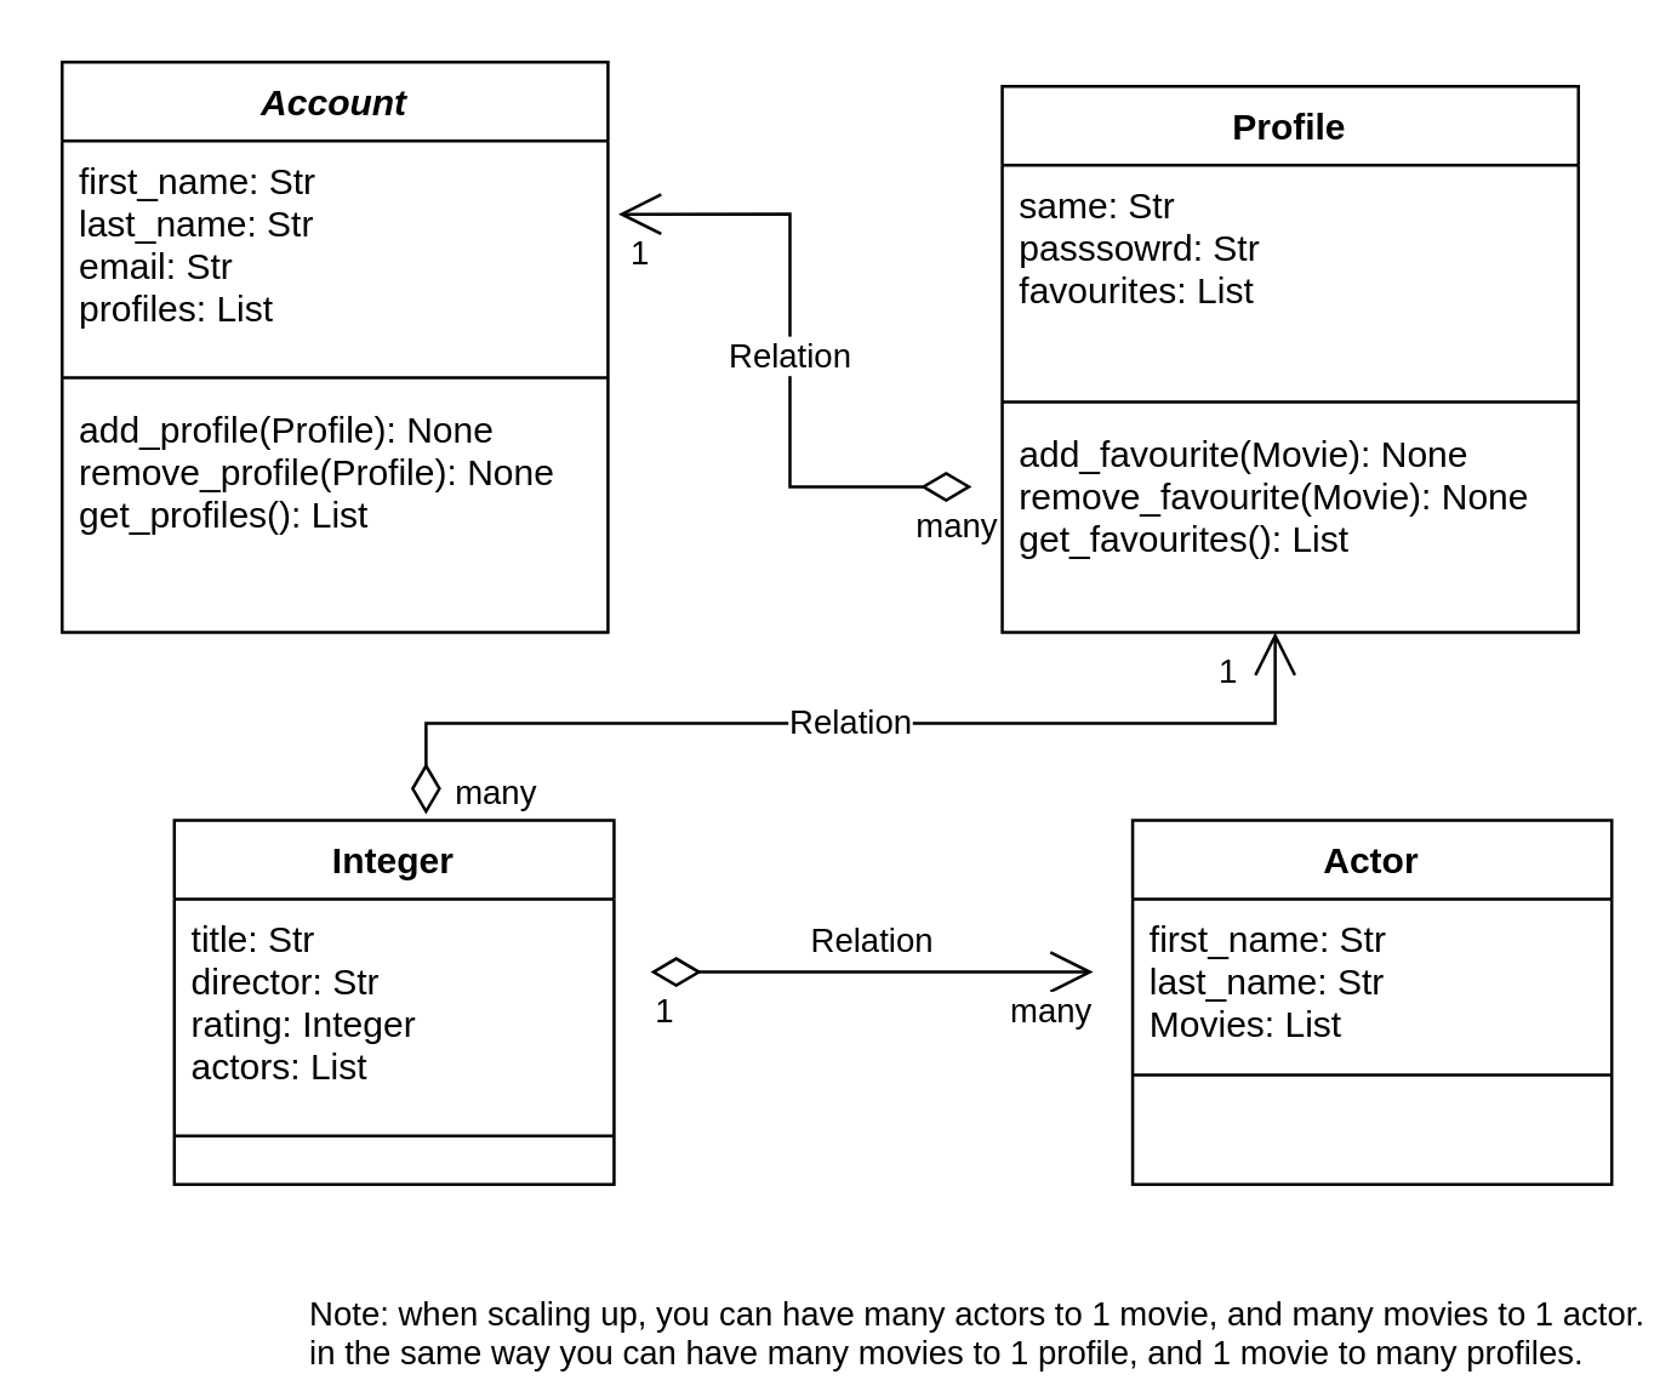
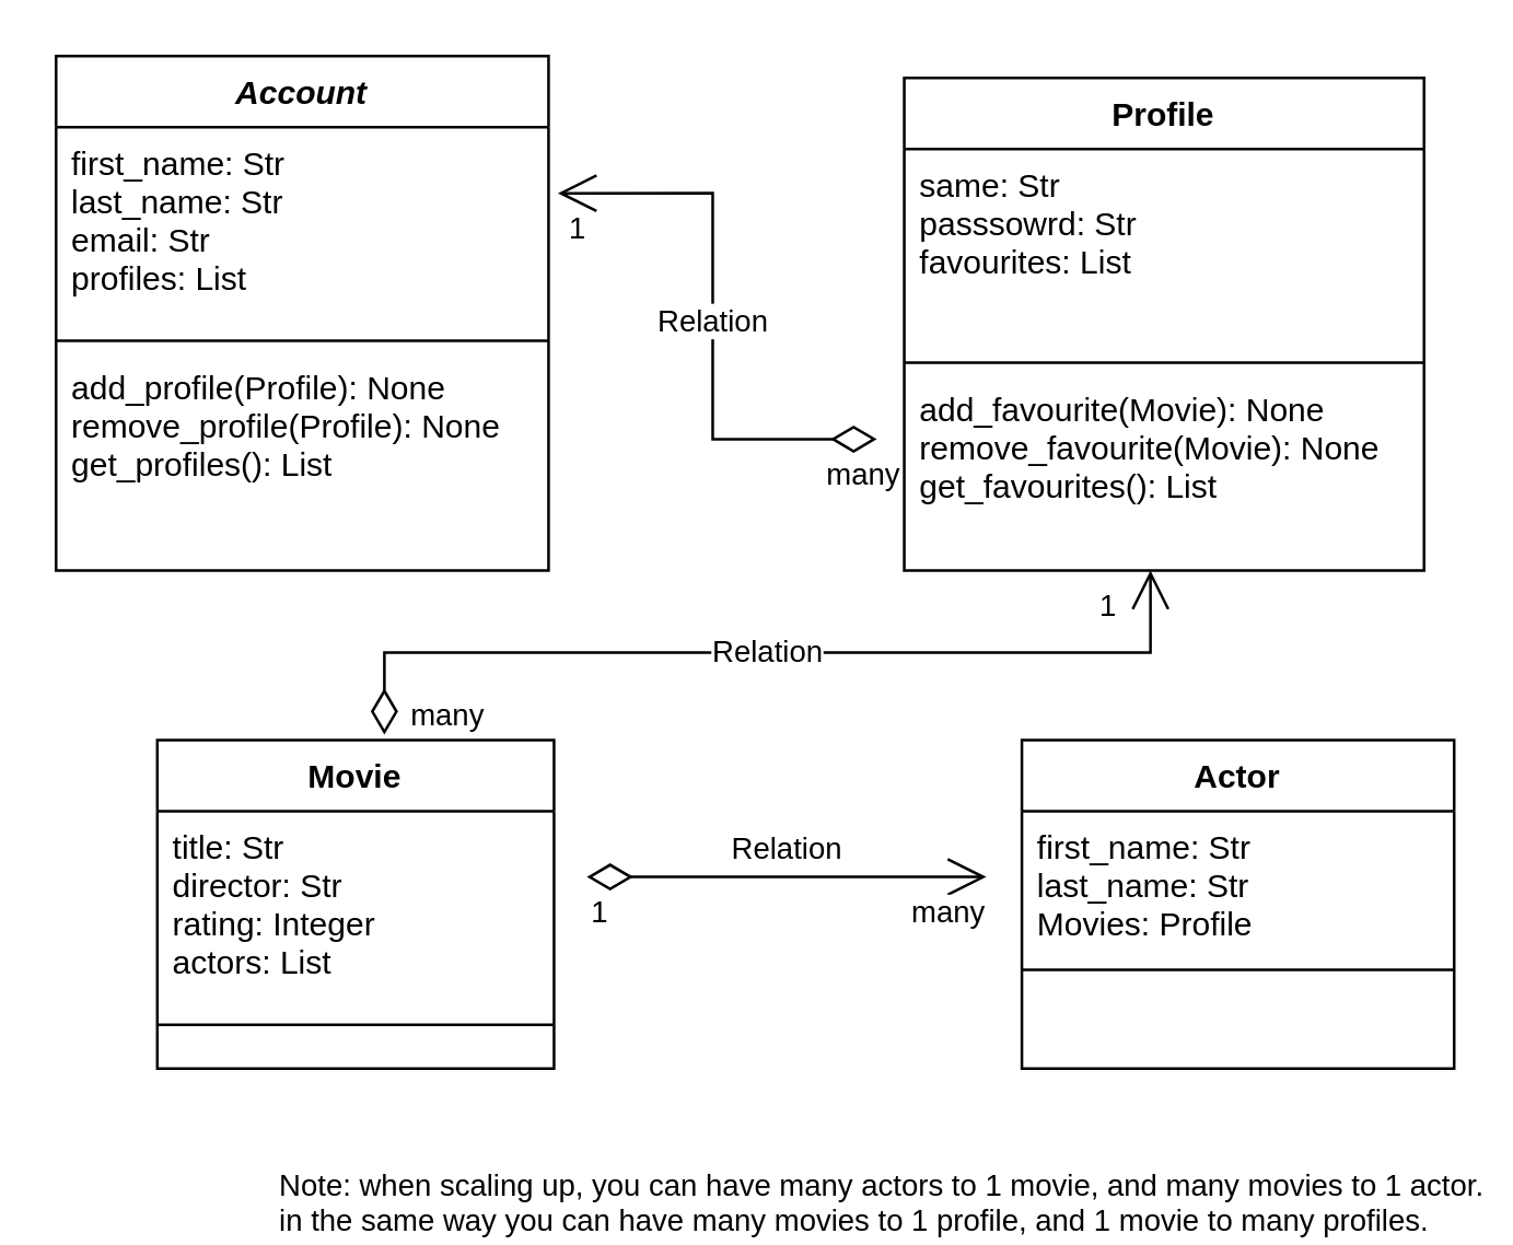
- <mxCell id="6" value="Integer" style="swimlane;fontStyle=1;align=center;verticalAlign=top;childLayout=stackLayout;horizontal=1;startSize=26;horizontalStack=0;resizeParent=1;resizeLast=0;collapsible=1;marginBottom=0;rounded=0;shadow=0;strokeWidth=1;" parent="1" vertex="1"><mxGeometry x="57" y="270" width="145" height="120" as="geometry"><mxRectangle x="130" y="380" width="160" height="26" as="alternateBounds" /></mxGeometry></mxCell>
+ <mxCell id="6" value="Movie" style="swimlane;fontStyle=1;align=center;verticalAlign=top;childLayout=stackLayout;horizontal=1;startSize=26;horizontalStack=0;resizeParent=1;resizeLast=0;collapsible=1;marginBottom=0;rounded=0;shadow=0;strokeWidth=1;" parent="1" vertex="1"><mxGeometry x="57" y="270" width="145" height="120" as="geometry"><mxRectangle x="130" y="380" width="160" height="26" as="alternateBounds" /></mxGeometry></mxCell>
- <mxCell id="17" value="first_name: Str&#10;last_name: Str&#10;Movies: List" style="text;align=left;verticalAlign=top;spacingLeft=4;spacingRight=4;overflow=hidden;rotatable=0;points=[[0,0.5],[1,0.5]];portConstraint=eastwest;" vertex="1" parent="16"><mxGeometry y="26" width="158" height="54" as="geometry" /></mxCell>
+ <mxCell id="17" value="first_name: Str&#10;last_name: Str&#10;Movies: Profile" style="text;align=left;verticalAlign=top;spacingLeft=4;spacingRight=4;overflow=hidden;rotatable=0;points=[[0,0.5],[1,0.5]];portConstraint=eastwest;" vertex="1" parent="16"><mxGeometry y="26" width="158" height="54" as="geometry" /></mxCell>
